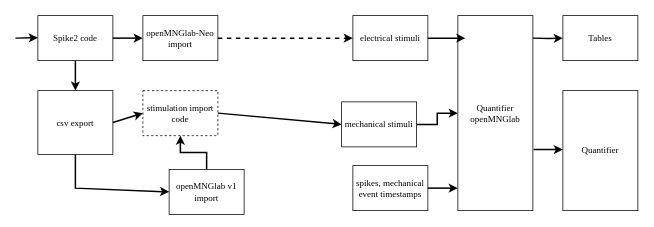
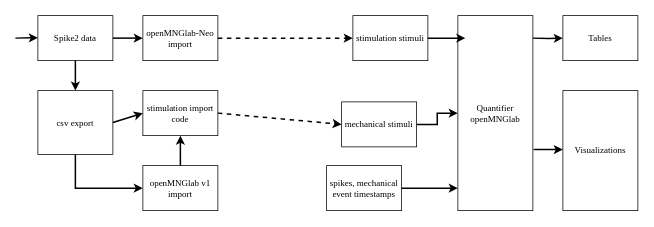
- <mxCell id="2" value="Spike2 code" style="rounded=0;whiteSpace=wrap;html=1;fontFamily=Verdana;" vertex="1" parent="1"><mxGeometry x="50" y="20" width="100" height="60" as="geometry" /></mxCell>
+ <mxCell id="2" value="Spike2 data" style="rounded=0;whiteSpace=wrap;html=1;fontFamily=Verdana;" vertex="1" parent="1"><mxGeometry x="50" y="20" width="100" height="60" as="geometry" /></mxCell>
- <mxCell id="9" value="electrical stimuli" style="rounded=0;whiteSpace=wrap;html=1;fontFamily=Verdana;fontSize=12;" vertex="1" parent="1"><mxGeometry x="470" y="20" width="100" height="60" as="geometry" /></mxCell>
+ <mxCell id="9" value="stimulation stimuli" style="rounded=0;whiteSpace=wrap;html=1;fontFamily=Verdana;fontSize=12;" vertex="1" parent="1"><mxGeometry x="470" y="20" width="100" height="60" as="geometry" /></mxCell>
- <mxCell id="10" value="stimulation import code" style="rounded=0;whiteSpace=wrap;html=1;fontFamily=Verdana;fontSize=12;dashed=1;" vertex="1" parent="1"><mxGeometry x="190" y="120" width="100" height="60" as="geometry" /></mxCell>
+ <mxCell id="10" value="stimulation import code" style="rounded=0;whiteSpace=wrap;html=1;fontFamily=Verdana;fontSize=12;" vertex="1" parent="1"><mxGeometry x="190" y="120" width="100" height="60" as="geometry" /></mxCell>
- <mxCell id="16" value="" style="endArrow=classic;html=1;rounded=0;fontFamily=Verdana;strokeWidth=2;exitX=1;exitY=0.5;exitDx=0;exitDy=0;entryX=0;entryY=0.5;entryDx=0;entryDy=0;" edge="1" parent="1" source="10" target="12"><mxGeometry width="50" height="50" relative="1" as="geometry"><mxPoint x="170" y="80" as="sourcePoint" /><mxPoint x="220" y="80" as="targetPoint" /></mxGeometry></mxCell>
+ <mxCell id="16" value="" style="endArrow=classic;html=1;rounded=0;fontFamily=Verdana;strokeWidth=2;exitX=1;exitY=0.5;exitDx=0;exitDy=0;entryX=0;entryY=0.5;entryDx=0;entryDy=0;dashed=1;" edge="1" parent="1" source="10" target="12"><mxGeometry width="50" height="50" relative="1" as="geometry"><mxPoint x="170" y="80" as="sourcePoint" /><mxPoint x="220" y="80" as="targetPoint" /></mxGeometry></mxCell>
- <mxCell id="23" value="Quantifier" style="rounded=0;whiteSpace=wrap;html=1;fontFamily=Verdana;fontSize=12;" vertex="1" parent="1"><mxGeometry x="750" y="120" width="100" height="160" as="geometry" /></mxCell>
+ <mxCell id="23" value="Visualizations" style="rounded=0;whiteSpace=wrap;html=1;fontFamily=Verdana;fontSize=12;" vertex="1" parent="1"><mxGeometry x="750" y="120" width="100" height="160" as="geometry" /></mxCell>
- <mxCell id="7" value="spikes, mechanical event timestamps" style="rounded=0;whiteSpace=wrap;html=1;fontFamily=Verdana;fontSize=12;" vertex="1" parent="1"><mxGeometry x="470" y="220" width="100" height="60" as="geometry" /></mxCell>
+ <mxCell id="7" value="spikes, mechanical event timestamps" style="rounded=0;whiteSpace=wrap;html=1;fontFamily=Verdana;fontSize=12;" vertex="1" parent="1"><mxGeometry x="435" y="220" width="100" height="60" as="geometry" /></mxCell>
- <mxCell id="6" value="openMNGlab v1 import" style="rounded=0;whiteSpace=wrap;html=1;fontFamily=Verdana;" vertex="1" parent="1"><mxGeometry x="225" y="225" width="100" height="60" as="geometry" /></mxCell>
+ <mxCell id="6" value="openMNGlab v1 import" style="rounded=0;whiteSpace=wrap;html=1;fontFamily=Verdana;" vertex="1" parent="1"><mxGeometry x="190" y="220" width="100" height="60" as="geometry" /></mxCell>
